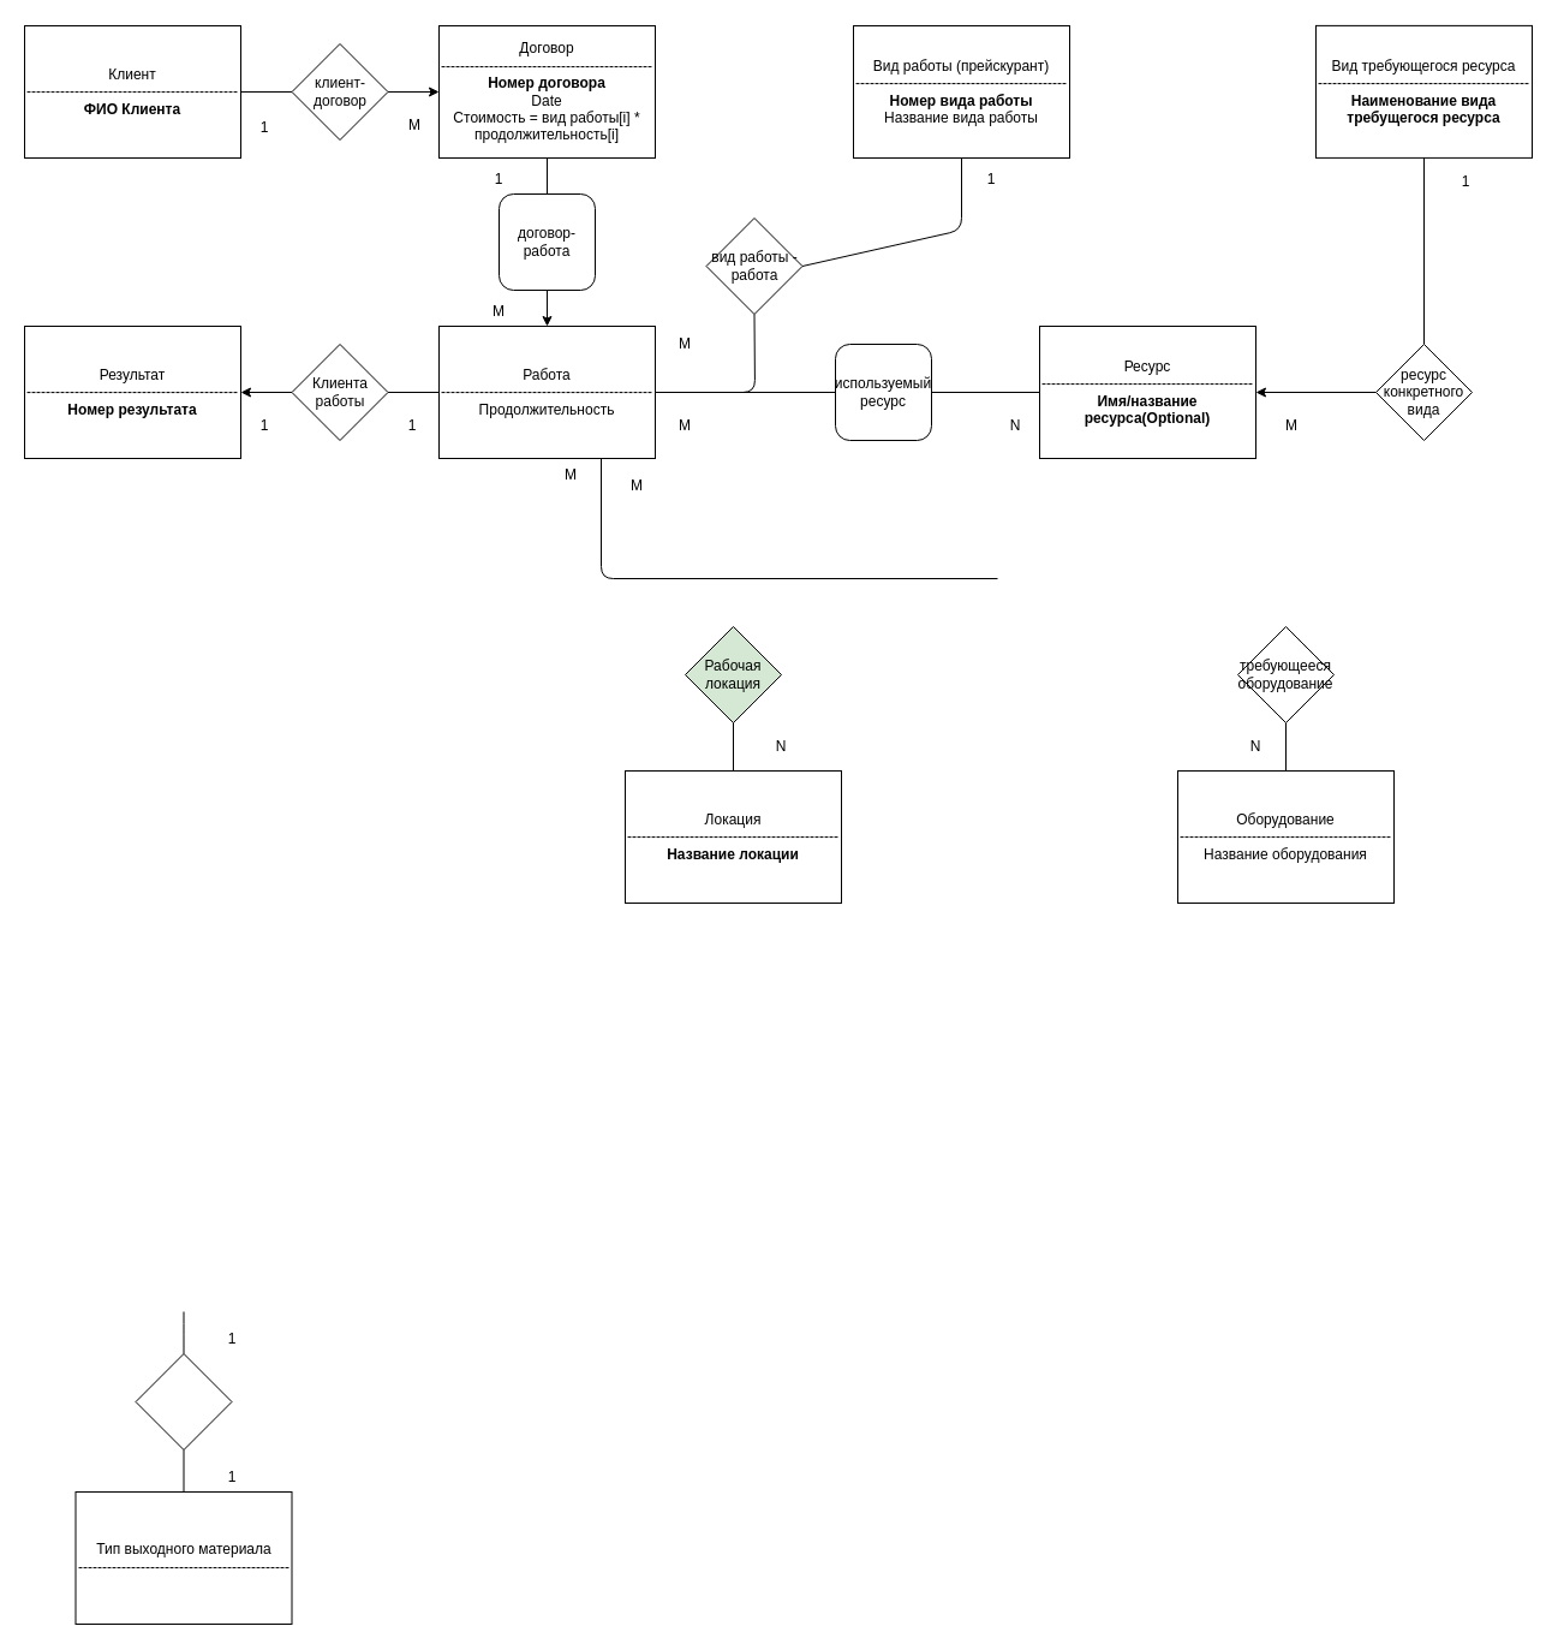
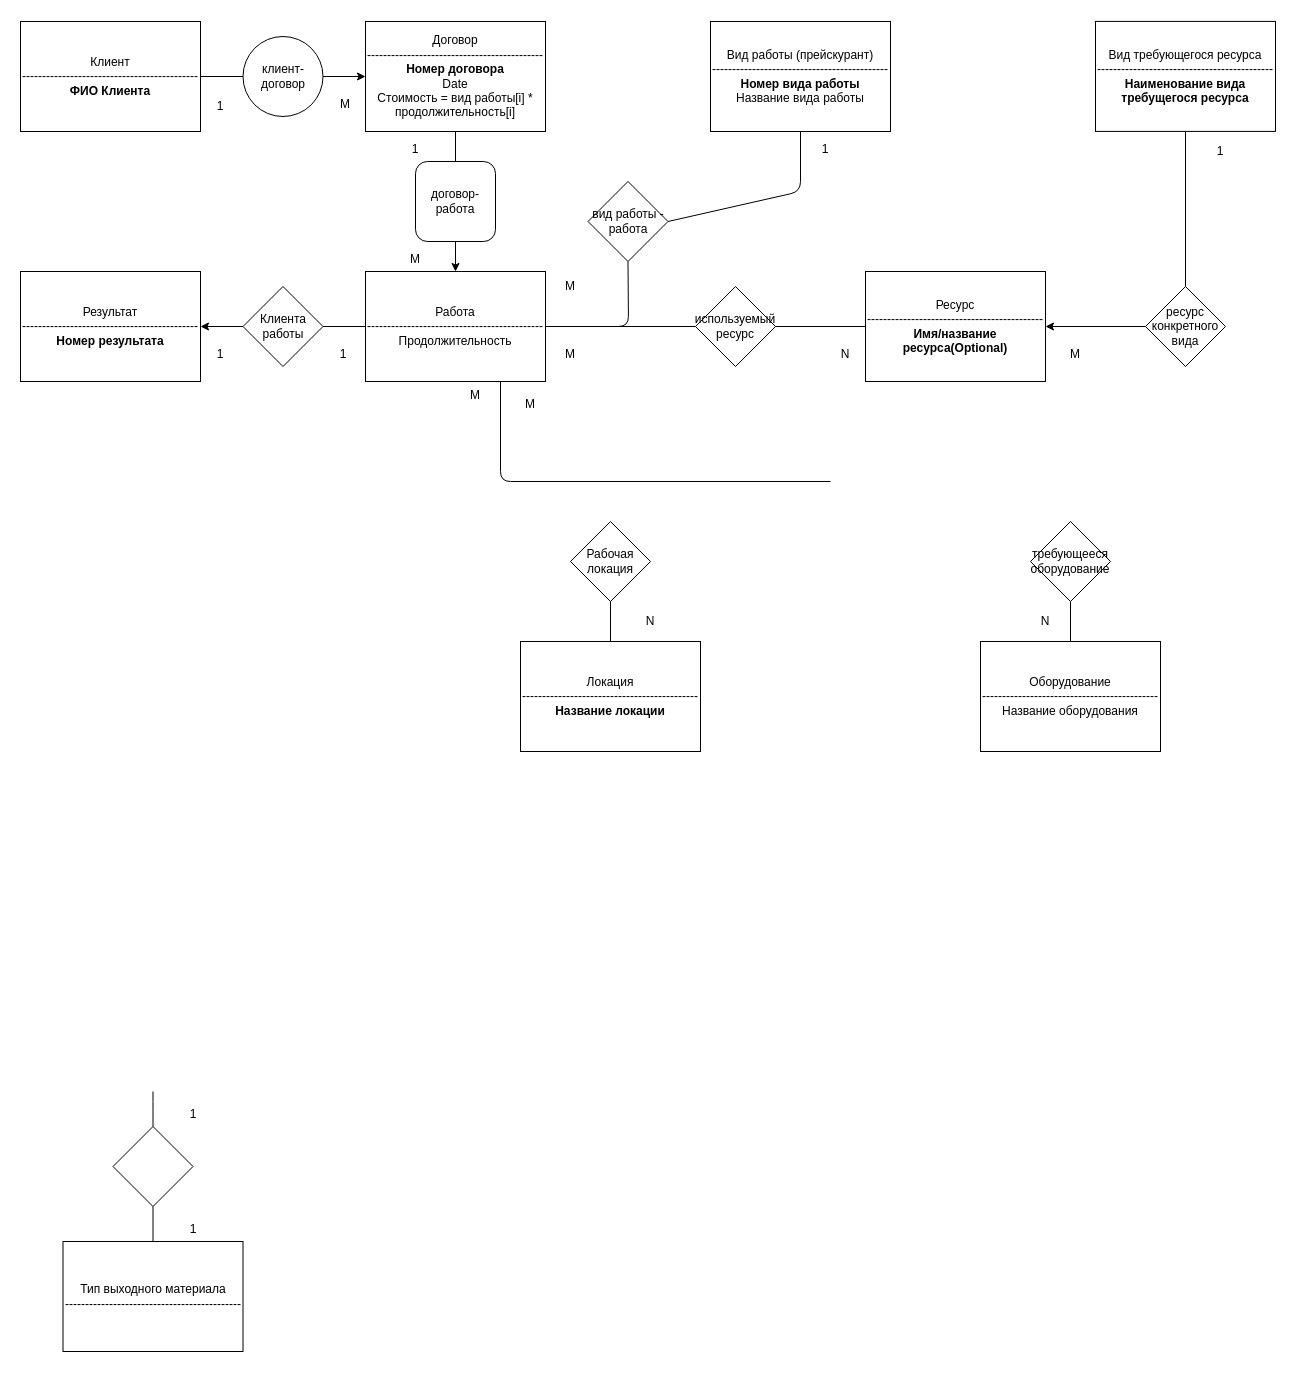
- <mxCell id="7" value="клиент-договор" style="rhombus;whiteSpace=wrap;html=1;" parent="1" vertex="1"><mxGeometry x="242.5" y="36" width="80" height="80" as="geometry" /></mxCell>
+ <mxCell id="7" value="клиент-договор" style="ellipse;whiteSpace=wrap;html=1;" parent="1" vertex="1"><mxGeometry x="242.5" y="36" width="80" height="80" as="geometry" /></mxCell>
- <mxCell id="29" value="используемый ресурс" style="whiteSpace=wrap;html=1;rounded=1;" parent="1" vertex="1"><mxGeometry x="695" y="286" width="80" height="80" as="geometry" /></mxCell>
+ <mxCell id="29" value="используемый ресурс" style="rhombus;whiteSpace=wrap;html=1;" parent="1" vertex="1"><mxGeometry x="695" y="286" width="80" height="80" as="geometry" /></mxCell>
- <mxCell id="15" value="Рабочая локация" style="rhombus;whiteSpace=wrap;html=1;fillColor=#d5e8d4;" parent="1" vertex="1"><mxGeometry x="570" y="521" width="80" height="80" as="geometry" /></mxCell>
+ <mxCell id="15" value="Рабочая локация" style="rhombus;whiteSpace=wrap;html=1;" parent="1" vertex="1"><mxGeometry x="570" y="521" width="80" height="80" as="geometry" /></mxCell>
